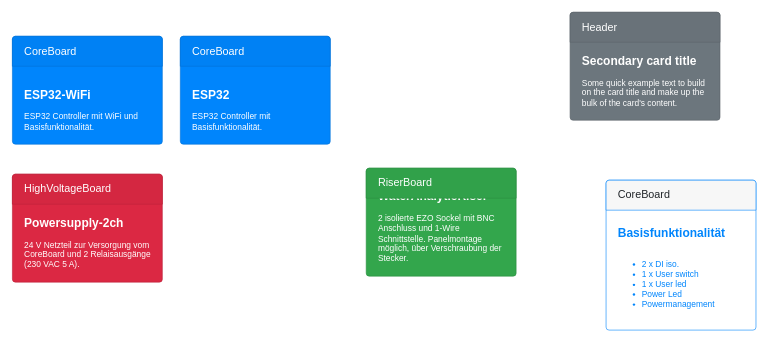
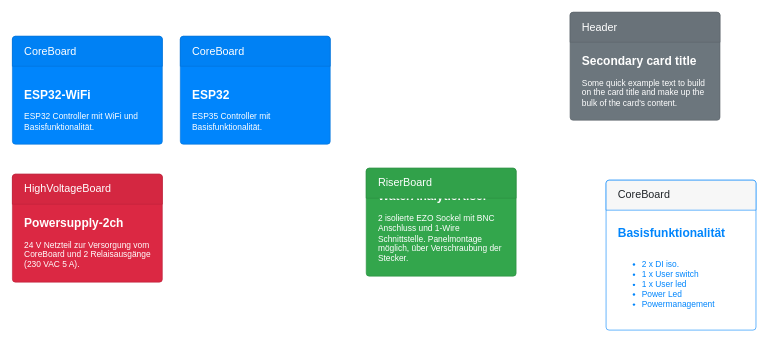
- <mxCell id="10" value="&lt;b&gt;&lt;font style=&quot;font-size: 20px&quot;&gt;ESP32&lt;/font&gt;&lt;/b&gt;&lt;br style=&quot;font-size: 14px&quot;&gt;&lt;br style=&quot;font-size: 14px&quot;&gt;ESP32 Controller mit Basisfunktionalität." style="html=1;shadow=0;dashed=0;shape=mxgraph.bootstrap.rrect;rSize=5;strokeColor=#0071D5;html=1;whiteSpace=wrap;fillColor=#0085FC;fontColor=#ffffff;verticalAlign=bottom;align=left;spacing=20;spacingBottom=0;fontSize=14;" vertex="1" parent="1"><mxGeometry x="300" y="60" width="250" height="180" as="geometry" /></mxCell>
+ <mxCell id="10" value="&lt;b&gt;&lt;font style=&quot;font-size: 20px&quot;&gt;ESP32&lt;/font&gt;&lt;/b&gt;&lt;br style=&quot;font-size: 14px&quot;&gt;&lt;br style=&quot;font-size: 14px&quot;&gt;ESP35 Controller mit Basisfunktionalität." style="html=1;shadow=0;dashed=0;shape=mxgraph.bootstrap.rrect;rSize=5;strokeColor=#0071D5;html=1;whiteSpace=wrap;fillColor=#0085FC;fontColor=#ffffff;verticalAlign=bottom;align=left;spacing=20;spacingBottom=0;fontSize=14;" vertex="1" parent="1"><mxGeometry x="300" y="60" width="250" height="180" as="geometry" /></mxCell>
